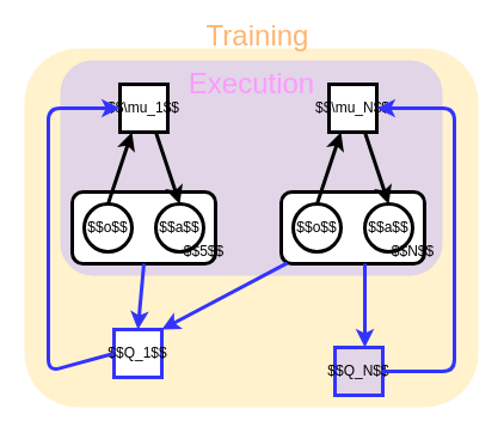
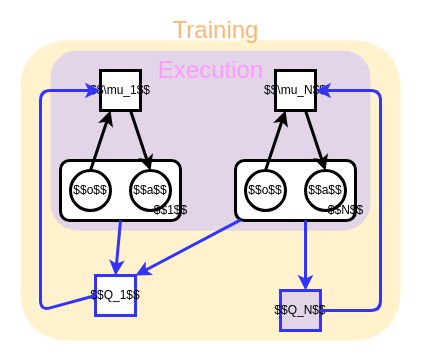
- <mxCell id="9" value="$$5$$" style="text;html=1;align=center;verticalAlign=middle;resizable=0;points=[];autosize=1;" parent="1" vertex="1"><mxGeometry x="145" y="200" width="50" height="20" as="geometry" /></mxCell>
+ <mxCell id="9" value="$$1$$" style="text;html=1;align=center;verticalAlign=middle;resizable=0;points=[];autosize=1;" parent="1" vertex="1"><mxGeometry x="145" y="200" width="50" height="20" as="geometry" /></mxCell>
